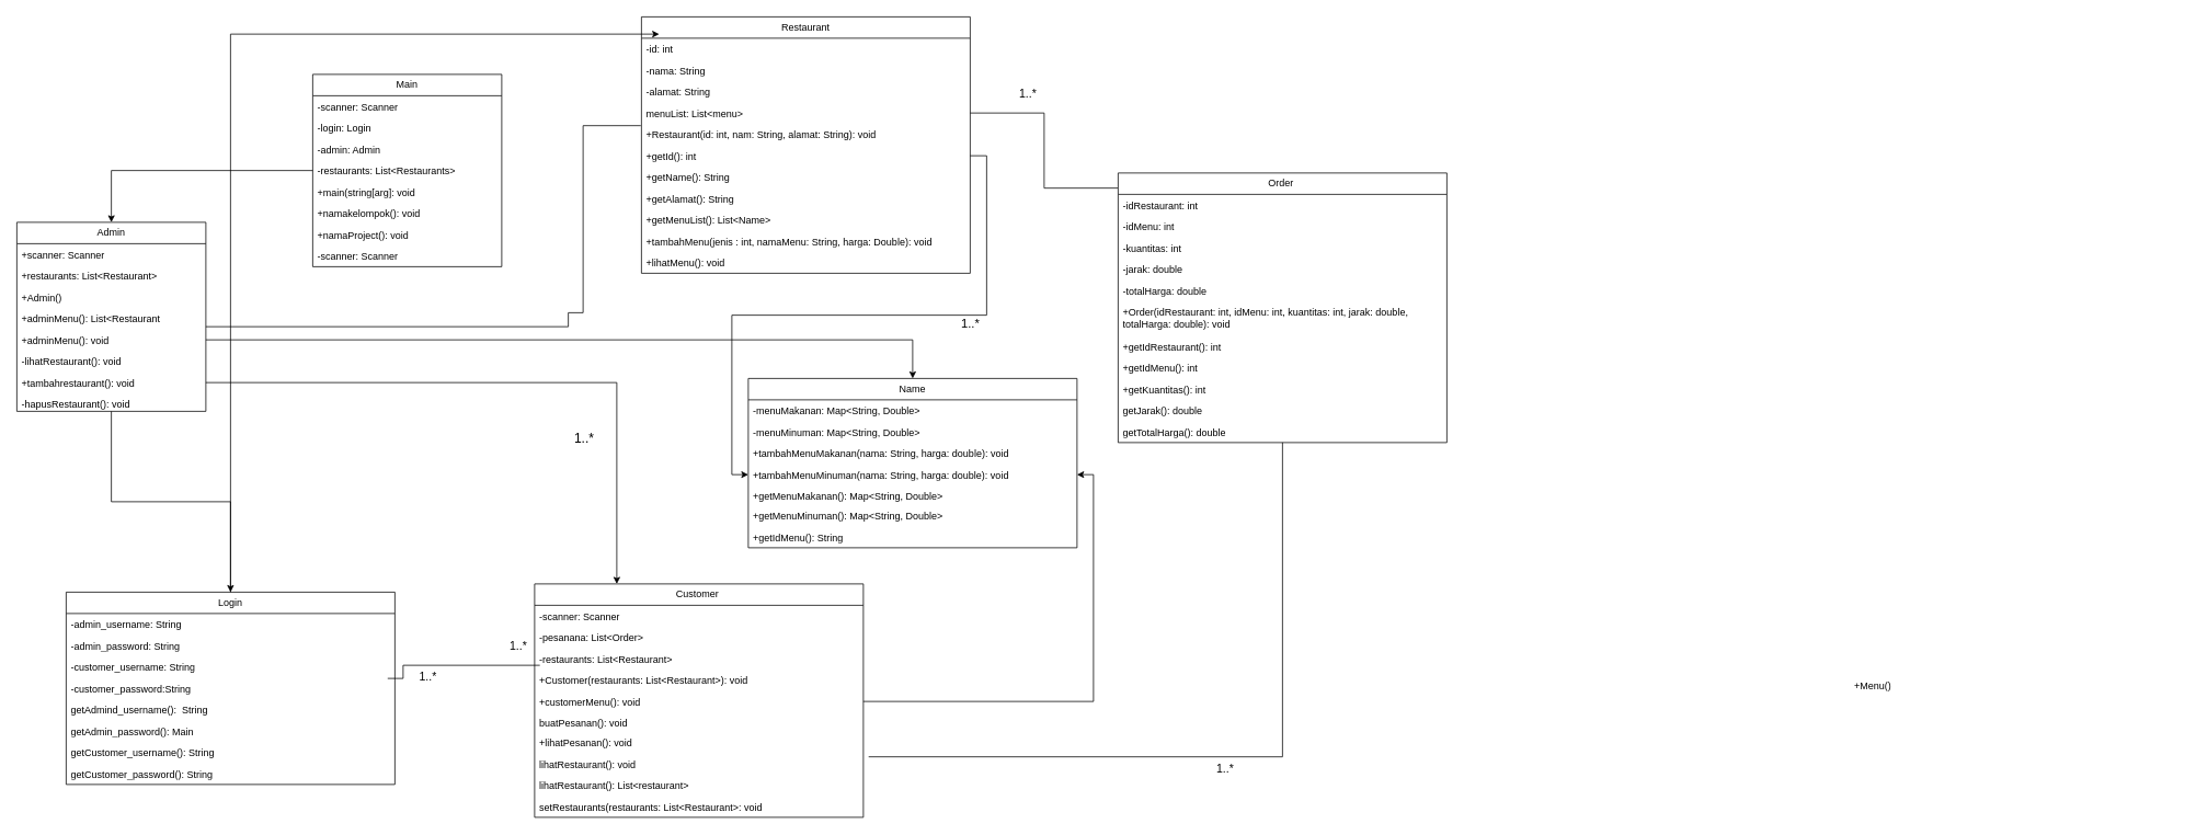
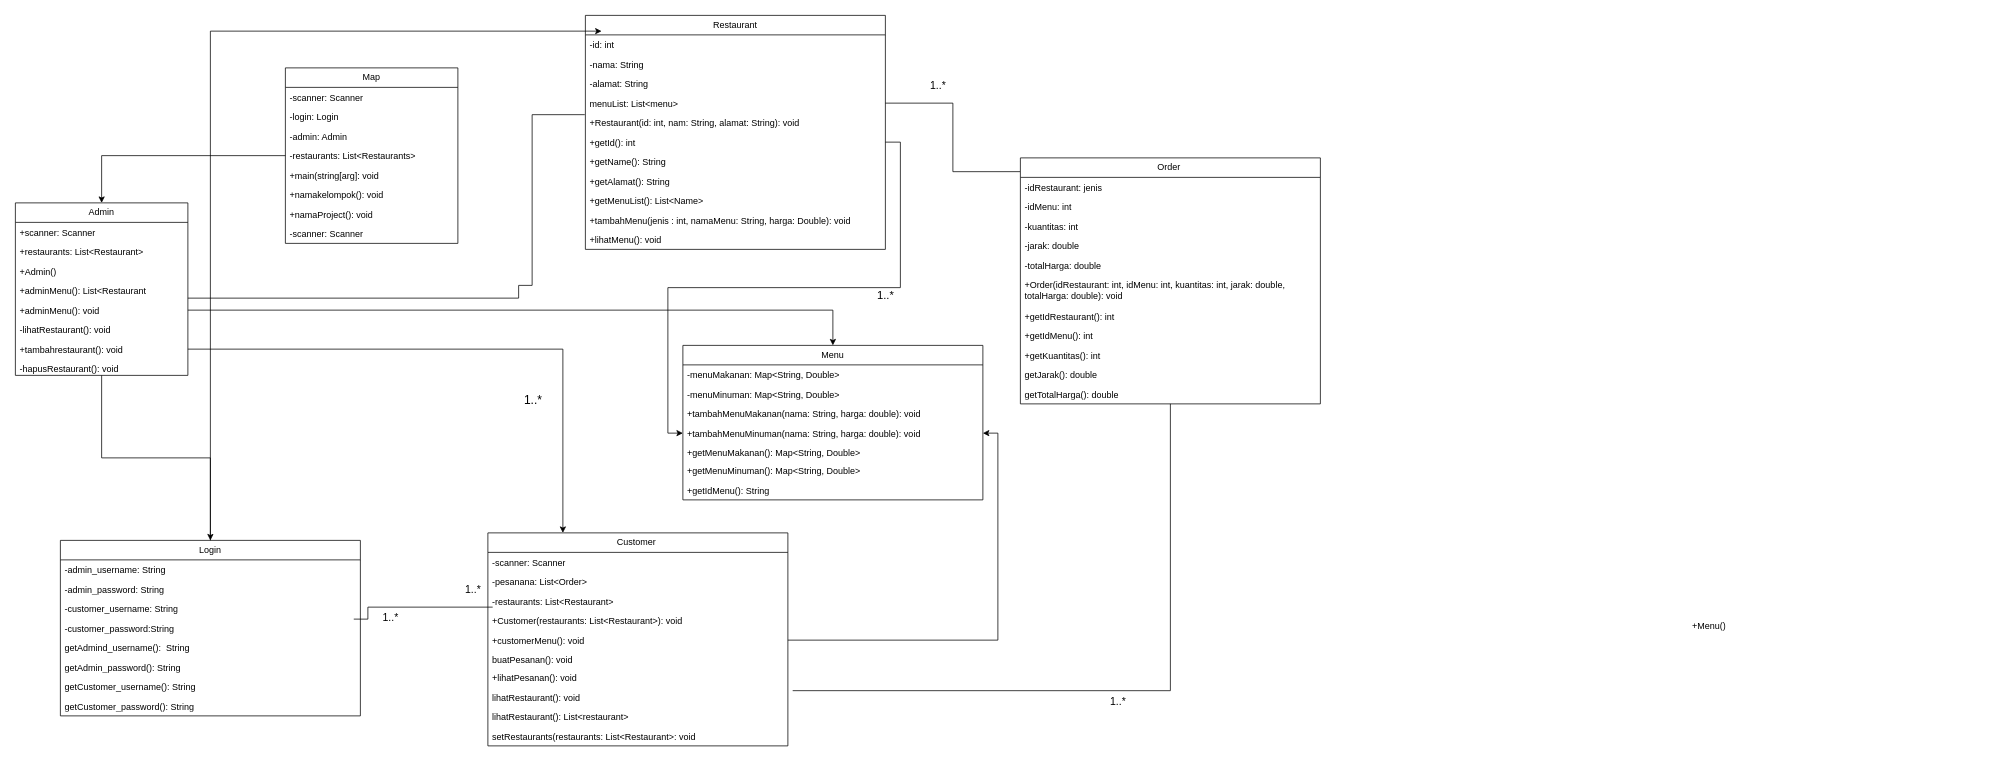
- <mxCell id="2" value="Main" style="swimlane;fontStyle=0;childLayout=stackLayout;horizontal=1;startSize=26;fillColor=none;horizontalStack=0;resizeParent=1;resizeParentMax=0;resizeLast=0;collapsible=1;marginBottom=0;whiteSpace=wrap;html=1;" vertex="1" parent="1"><mxGeometry x="380" y="90" width="230" height="234" as="geometry" /></mxCell>
+ <mxCell id="2" value="Map" style="swimlane;fontStyle=0;childLayout=stackLayout;horizontal=1;startSize=26;fillColor=none;horizontalStack=0;resizeParent=1;resizeParentMax=0;resizeLast=0;collapsible=1;marginBottom=0;whiteSpace=wrap;html=1;" vertex="1" parent="1"><mxGeometry x="380" y="90" width="230" height="234" as="geometry" /></mxCell>
- <mxCell id="33" value="-idRestaurant: int&amp;nbsp;" style="text;strokeColor=none;fillColor=none;align=left;verticalAlign=top;spacingLeft=4;spacingRight=4;overflow=hidden;rotatable=0;points=[[0,0.5],[1,0.5]];portConstraint=eastwest;whiteSpace=wrap;html=1;" vertex="1" parent="32"><mxGeometry y="26" width="400" height="26" as="geometry" /></mxCell>
+ <mxCell id="33" value="-idRestaurant: jenis&amp;nbsp;" style="text;strokeColor=none;fillColor=none;align=left;verticalAlign=top;spacingLeft=4;spacingRight=4;overflow=hidden;rotatable=0;points=[[0,0.5],[1,0.5]];portConstraint=eastwest;whiteSpace=wrap;html=1;" vertex="1" parent="32"><mxGeometry y="26" width="400" height="26" as="geometry" /></mxCell>
- <mxCell id="44" value="Name" style="swimlane;fontStyle=0;childLayout=stackLayout;horizontal=1;startSize=26;fillColor=none;horizontalStack=0;resizeParent=1;resizeParentMax=0;resizeLast=0;collapsible=1;marginBottom=0;whiteSpace=wrap;html=1;" vertex="1" parent="1"><mxGeometry x="910" y="460" width="400" height="206" as="geometry" /></mxCell>
+ <mxCell id="44" value="Menu" style="swimlane;fontStyle=0;childLayout=stackLayout;horizontal=1;startSize=26;fillColor=none;horizontalStack=0;resizeParent=1;resizeParentMax=0;resizeLast=0;collapsible=1;marginBottom=0;whiteSpace=wrap;html=1;" vertex="1" parent="1"><mxGeometry x="910" y="460" width="400" height="206" as="geometry" /></mxCell>
- <mxCell id="17" value="getAdmin_password(): Main&amp;nbsp;" style="text;strokeColor=none;fillColor=none;align=left;verticalAlign=top;spacingLeft=4;spacingRight=4;overflow=hidden;rotatable=0;points=[[0,0.5],[1,0.5]];portConstraint=eastwest;whiteSpace=wrap;html=1;" vertex="1" parent="11"><mxGeometry y="156" width="400" height="26" as="geometry" /></mxCell>
+ <mxCell id="17" value="getAdmin_password(): String&amp;nbsp;" style="text;strokeColor=none;fillColor=none;align=left;verticalAlign=top;spacingLeft=4;spacingRight=4;overflow=hidden;rotatable=0;points=[[0,0.5],[1,0.5]];portConstraint=eastwest;whiteSpace=wrap;html=1;" vertex="1" parent="11"><mxGeometry y="156" width="400" height="26" as="geometry" /></mxCell>
